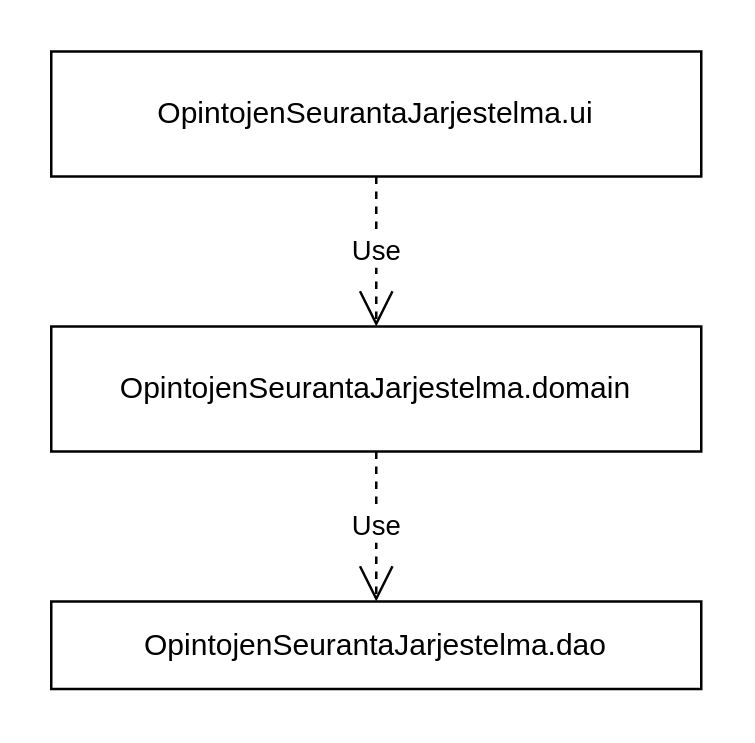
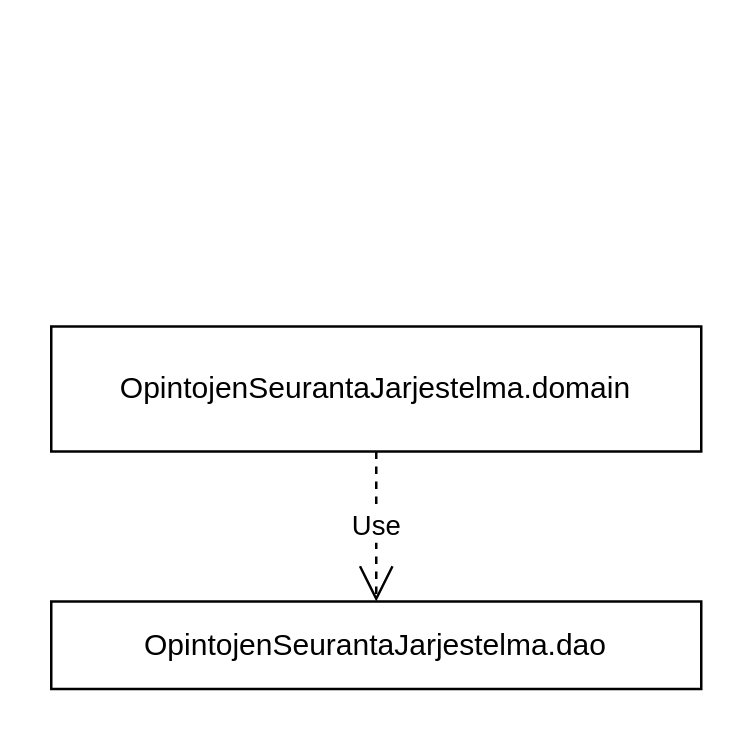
- <mxCell id="2" value="OpintojenSeurantaJarjestelma.ui" style="rounded=0;whiteSpace=wrap;html=1;" vertex="1" parent="1"><mxGeometry x="20" y="20" width="260" height="50" as="geometry" /></mxCell>
- <mxCell id="5" value="Use" style="endArrow=open;endSize=12;dashed=1;html=1;exitX=0.5;exitY=1;exitDx=0;exitDy=0;entryX=0.5;entryY=0;entryDx=0;entryDy=0;" edge="1" parent="1" source="2" target="3"><mxGeometry width="160" relative="1" as="geometry"><mxPoint x="80" y="260" as="sourcePoint" /><mxPoint x="240" y="260" as="targetPoint" /></mxGeometry></mxCell>
